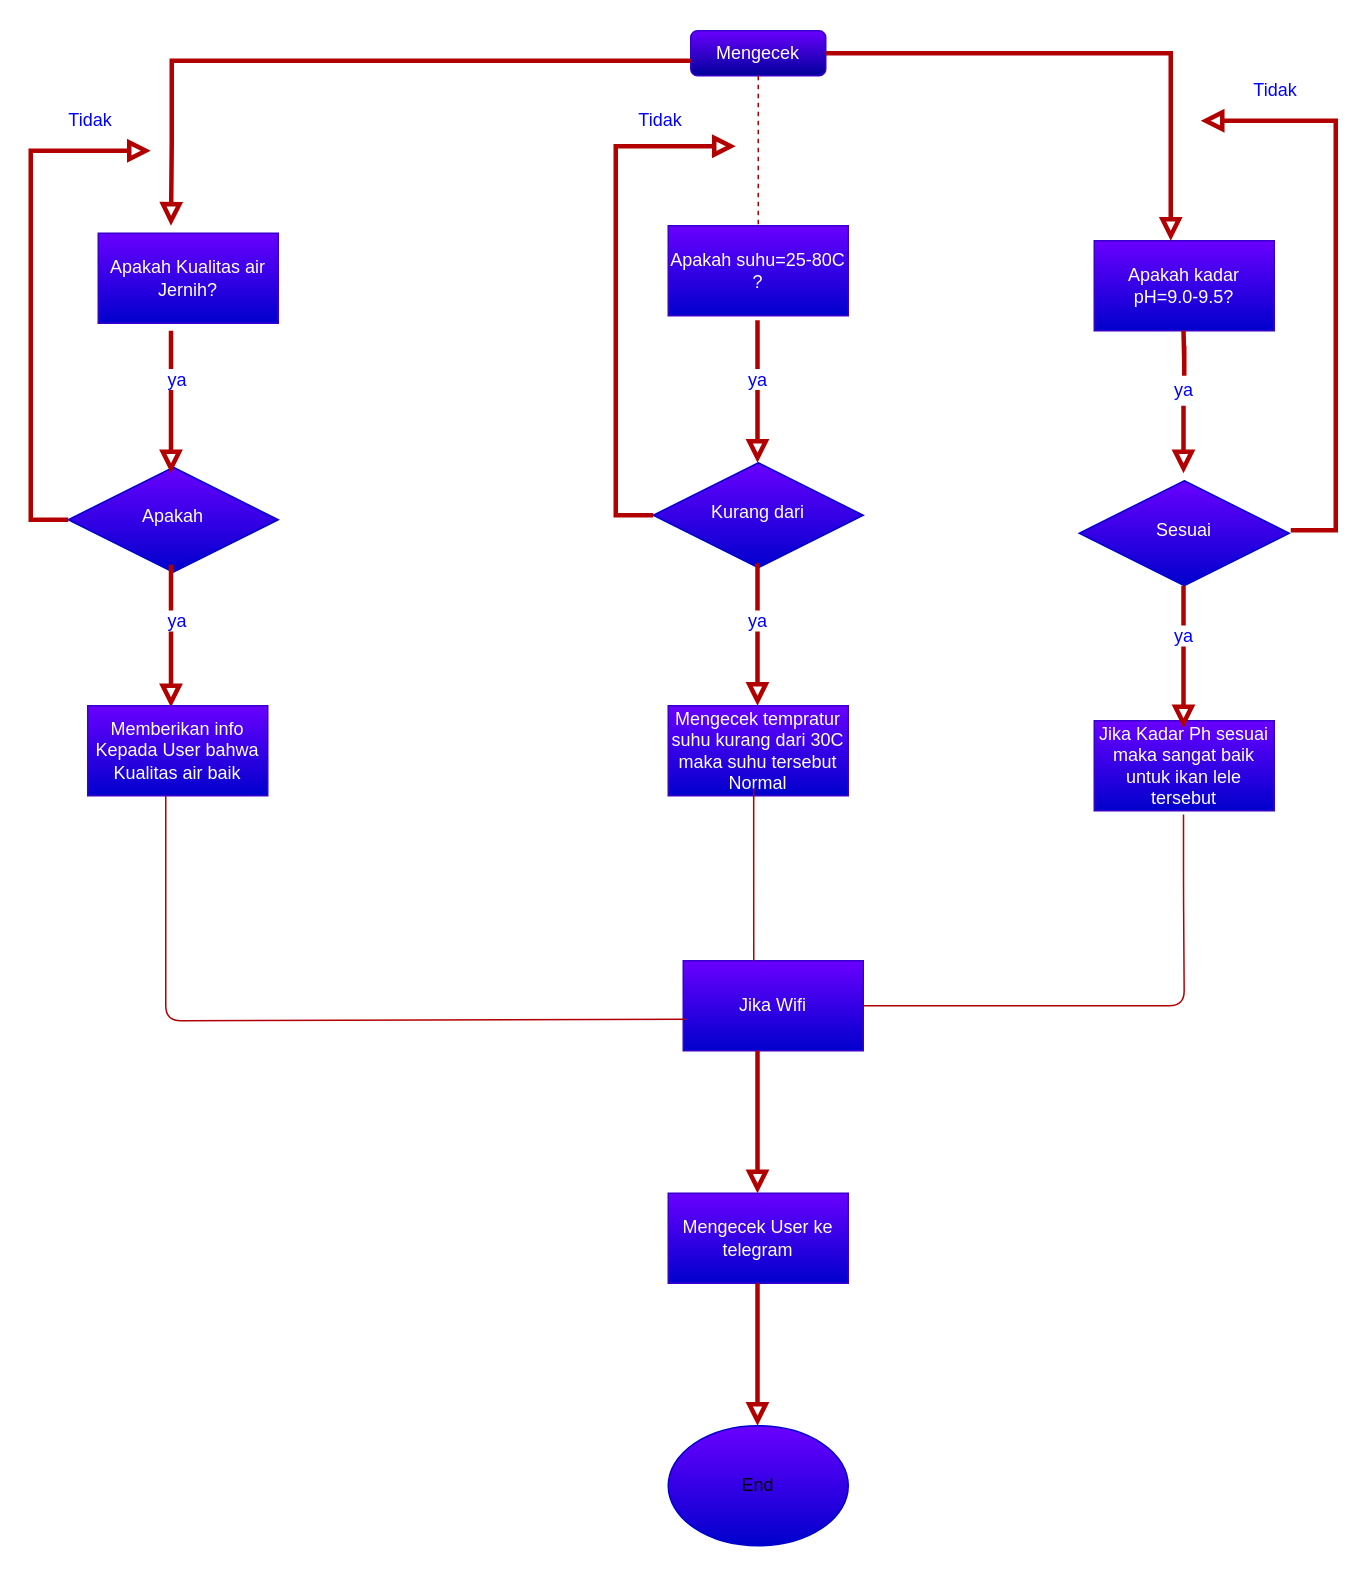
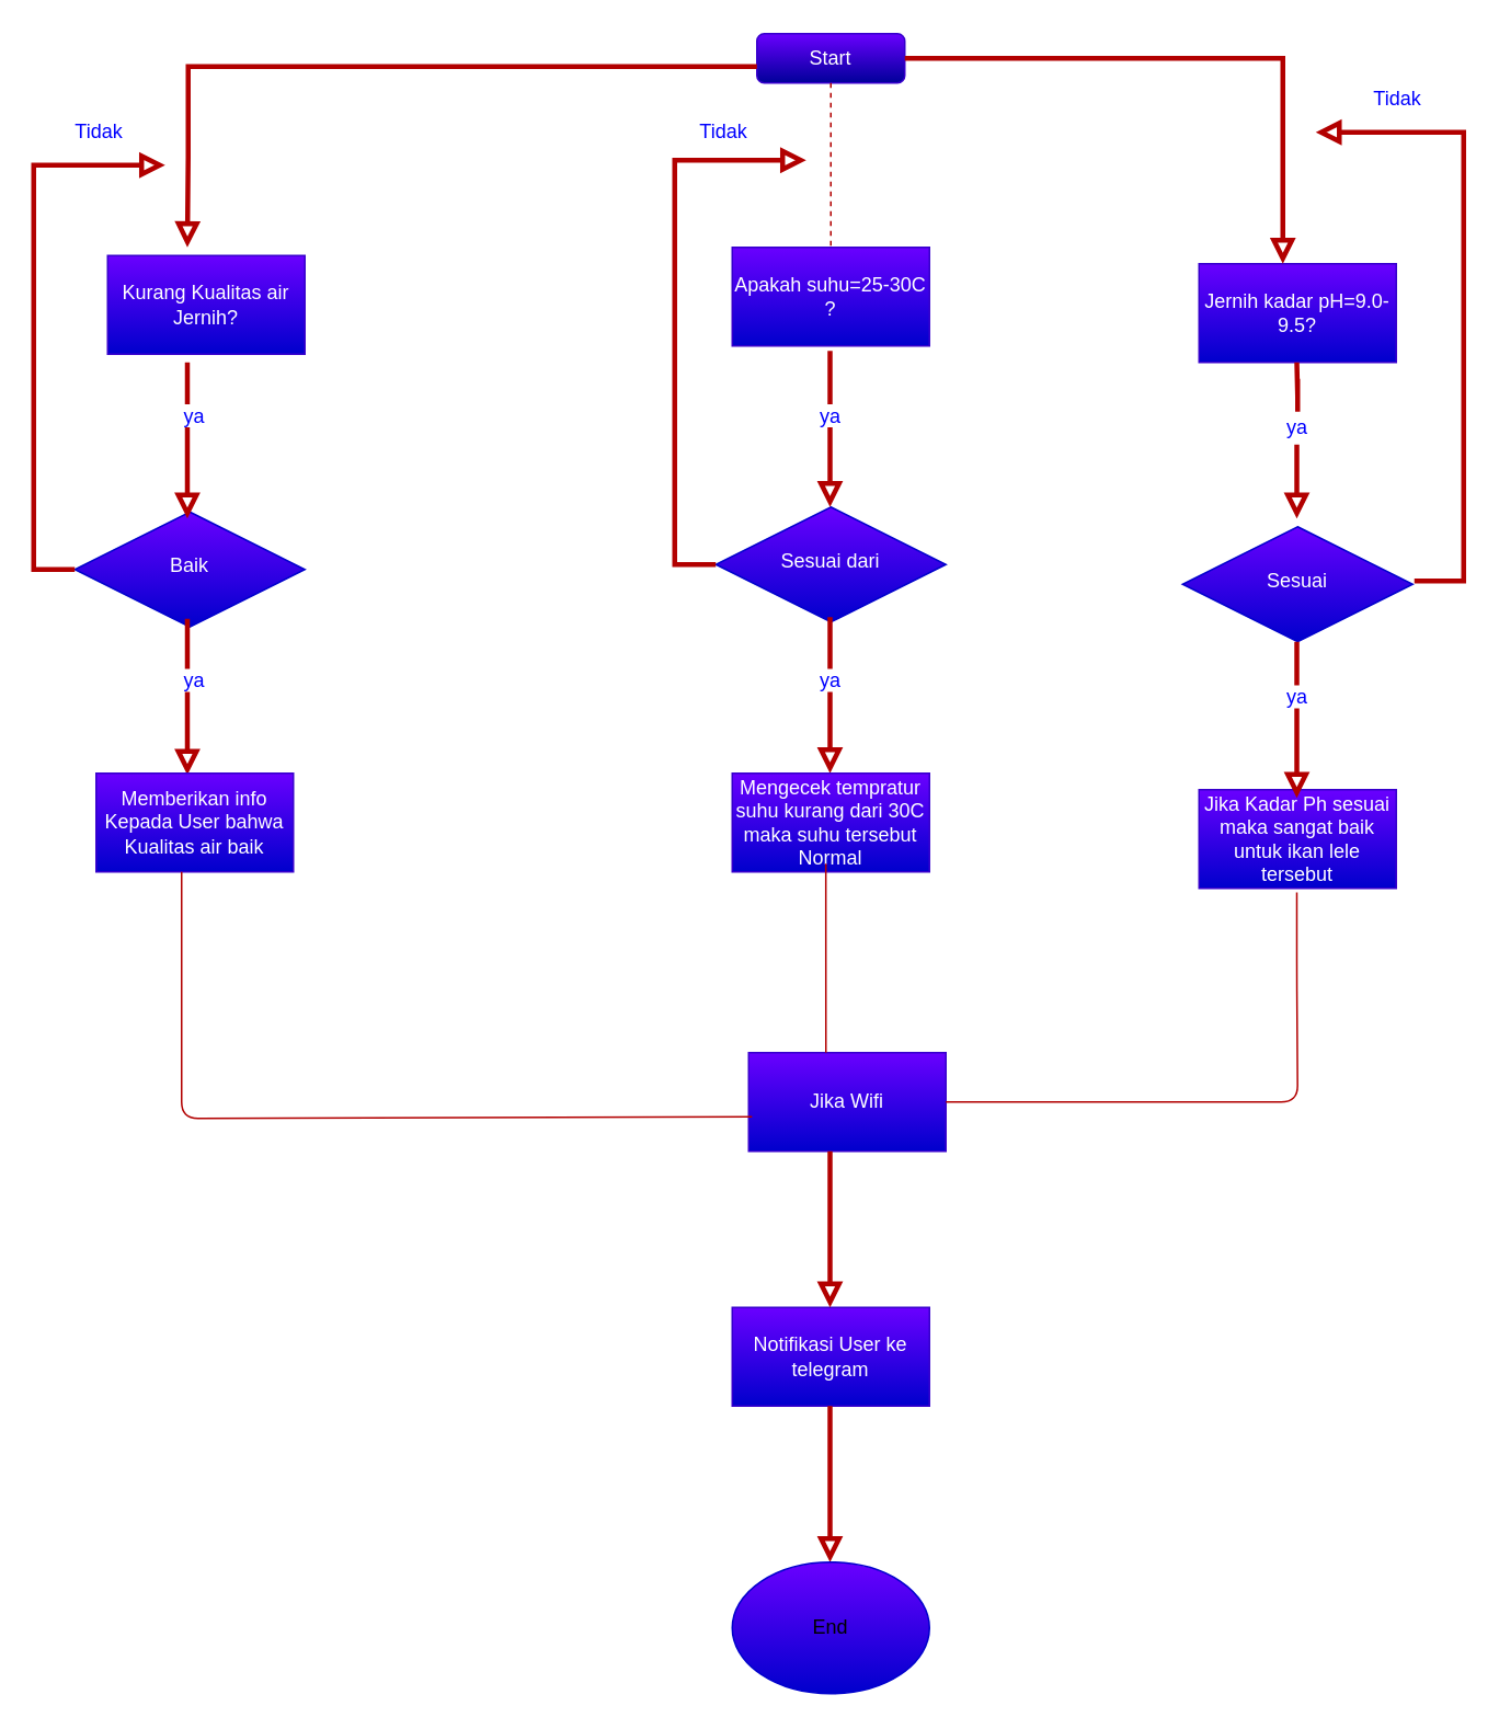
- <mxCell id="2" value="Mengecek" style="rounded=1;whiteSpace=wrap;html=1;fontSize=12;glass=0;strokeWidth=1;shadow=0;fillColor=#6a00ff;strokeColor=#3700CC;fontColor=#ffffff;gradientColor=#000099;" parent="1" vertex="1"><mxGeometry x="460" y="20" width="90" height="30" as="geometry" /></mxCell>
+ <mxCell id="2" value="Start" style="rounded=1;whiteSpace=wrap;html=1;fontSize=12;glass=0;strokeWidth=1;shadow=0;fillColor=#6a00ff;strokeColor=#3700CC;fontColor=#ffffff;gradientColor=#000099;" parent="1" vertex="1"><mxGeometry x="460" y="20" width="90" height="30" as="geometry" /></mxCell>
- <mxCell id="12" value="Apakah suhu=25-80C ?" style="rounded=0;whiteSpace=wrap;html=1;fillColor=#6a00ff;strokeColor=#3700CC;fontColor=#ffffff;gradientColor=#0000CC;" vertex="1" parent="1"><mxGeometry x="445" y="150" width="120" height="60" as="geometry" /></mxCell>
+ <mxCell id="12" value="Apakah suhu=25-30C ?" style="rounded=0;whiteSpace=wrap;html=1;fillColor=#6a00ff;strokeColor=#3700CC;fontColor=#ffffff;gradientColor=#0000CC;" vertex="1" parent="1"><mxGeometry x="445" y="150" width="120" height="60" as="geometry" /></mxCell>
- <mxCell id="4" value="Apakah Kualitas air Jernih?" style="rounded=0;whiteSpace=wrap;html=1;fillColor=#6a00ff;strokeColor=#3700CC;fontColor=#ffffff;gradientColor=#0000CC;" parent="1" vertex="1"><mxGeometry x="65" y="155" width="120" height="60" as="geometry" /></mxCell>
+ <mxCell id="4" value="Kurang Kualitas air Jernih?" style="rounded=0;whiteSpace=wrap;html=1;fillColor=#6a00ff;strokeColor=#3700CC;fontColor=#ffffff;gradientColor=#0000CC;" parent="1" vertex="1"><mxGeometry x="65" y="155" width="120" height="60" as="geometry" /></mxCell>
- <mxCell id="23" value="Apakah kadar pH=9.0-9.5?" style="rounded=0;whiteSpace=wrap;html=1;fillColor=#6a00ff;strokeColor=#3700CC;fontColor=#ffffff;gradientColor=#0000CC;" vertex="1" parent="1"><mxGeometry x="729" y="160" width="120" height="60" as="geometry" /></mxCell>
+ <mxCell id="23" value="Jernih kadar pH=9.0-9.5?" style="rounded=0;whiteSpace=wrap;html=1;fillColor=#6a00ff;strokeColor=#3700CC;fontColor=#ffffff;gradientColor=#0000CC;" vertex="1" parent="1"><mxGeometry x="729" y="160" width="120" height="60" as="geometry" /></mxCell>
- <mxCell id="13" value="&lt;font color=&quot;#ffffff&quot;&gt;Kurang dari&lt;/font&gt;" style="rhombus;whiteSpace=wrap;html=1;shadow=0;fontFamily=Helvetica;fontSize=12;align=center;strokeWidth=1;spacing=6;spacingTop=-4;fontColor=#000000;fillColor=#6A00FF;gradientColor=#0000CC;strokeColor=#0000CC;" vertex="1" parent="1"><mxGeometry x="435" y="308" width="140" height="70" as="geometry" /></mxCell>
+ <mxCell id="13" value="&lt;font color=&quot;#ffffff&quot;&gt;Sesuai dari&lt;/font&gt;" style="rhombus;whiteSpace=wrap;html=1;shadow=0;fontFamily=Helvetica;fontSize=12;align=center;strokeWidth=1;spacing=6;spacingTop=-4;fontColor=#000000;fillColor=#6A00FF;gradientColor=#0000CC;strokeColor=#0000CC;" vertex="1" parent="1"><mxGeometry x="435" y="308" width="140" height="70" as="geometry" /></mxCell>
- <mxCell id="3" value="&lt;font color=&quot;#ffffff&quot;&gt;Apakah&lt;/font&gt;" style="rhombus;whiteSpace=wrap;html=1;shadow=0;fontFamily=Helvetica;fontSize=12;align=center;strokeWidth=1;spacing=6;spacingTop=-4;fontColor=#000000;fillColor=#6A00FF;gradientColor=#0000CC;strokeColor=#0000CC;" parent="1" vertex="1"><mxGeometry x="45" y="311" width="140" height="70" as="geometry" /></mxCell>
+ <mxCell id="3" value="&lt;font color=&quot;#ffffff&quot;&gt;Baik&lt;/font&gt;" style="rhombus;whiteSpace=wrap;html=1;shadow=0;fontFamily=Helvetica;fontSize=12;align=center;strokeWidth=1;spacing=6;spacingTop=-4;fontColor=#000000;fillColor=#6A00FF;gradientColor=#0000CC;strokeColor=#0000CC;" parent="1" vertex="1"><mxGeometry x="45" y="311" width="140" height="70" as="geometry" /></mxCell>
- <mxCell id="37" value="Mengecek User ke telegram" style="rounded=0;whiteSpace=wrap;html=1;fillColor=#6a00ff;strokeColor=#3700CC;fontColor=#ffffff;gradientColor=#0000CC;" vertex="1" parent="1"><mxGeometry x="445" y="795" width="120" height="60" as="geometry" /></mxCell>
+ <mxCell id="37" value="Notifikasi User ke telegram" style="rounded=0;whiteSpace=wrap;html=1;fillColor=#6a00ff;strokeColor=#3700CC;fontColor=#ffffff;gradientColor=#0000CC;" vertex="1" parent="1"><mxGeometry x="445" y="795" width="120" height="60" as="geometry" /></mxCell>
